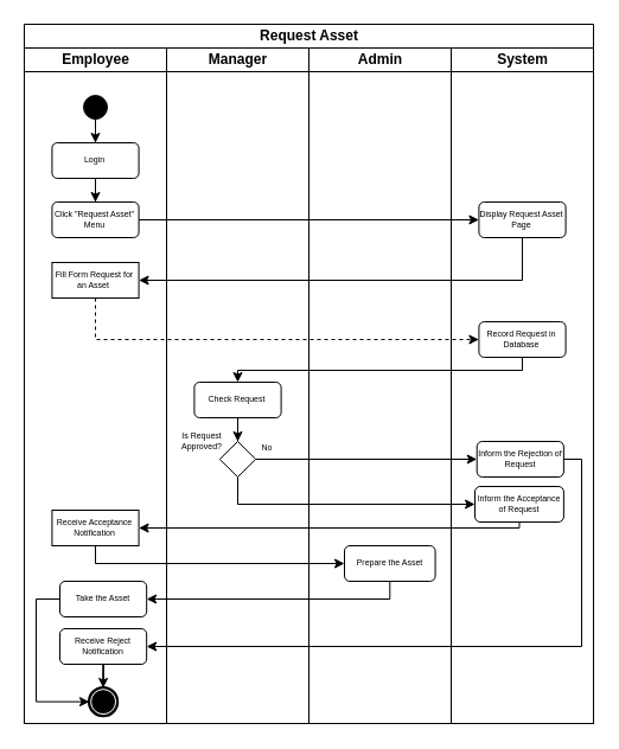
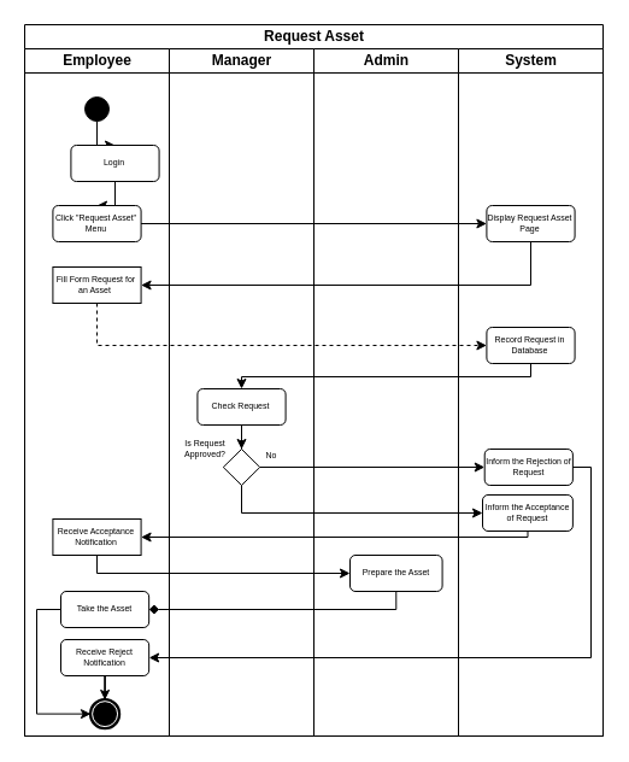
- <mxCell id="7" value="&lt;font style=&quot;font-size: 7px;&quot; face=&quot;Helvetica&quot;&gt;Login&lt;/font&gt;" style="rounded=1;whiteSpace=wrap;html=1;shadow=0;labelBackgroundColor=none;strokeWidth=1;fontFamily=Verdana;fontSize=7;align=center;" parent="3" vertex="1"><mxGeometry x="23.41" y="80" width="73.17" height="30" as="geometry" /></mxCell>
+ <mxCell id="7" value="&lt;font style=&quot;font-size: 7px;&quot; face=&quot;Helvetica&quot;&gt;Login&lt;/font&gt;" style="rounded=1;whiteSpace=wrap;html=1;shadow=0;labelBackgroundColor=none;strokeWidth=1;fontFamily=Verdana;fontSize=7;align=center;" parent="3" vertex="1"><mxGeometry x="38.41" y="80" width="73.17" height="30" as="geometry" /></mxCell>
- <mxCell id="17" style="edgeStyle=orthogonalEdgeStyle;rounded=0;orthogonalLoop=1;jettySize=auto;html=1;entryX=1;entryY=0.5;entryDx=0;entryDy=0;fontSize=7;exitX=0.5;exitY=1;exitDx=0;exitDy=0;" parent="2" source="26" target="10" edge="1"><mxGeometry relative="1" as="geometry"><mxPoint x="284.79" y="457" as="sourcePoint" /><Array as="points"><mxPoint x="308" y="485" /></Array></mxGeometry></mxCell>
+ <mxCell id="17" style="edgeStyle=orthogonalEdgeStyle;rounded=0;orthogonalLoop=1;jettySize=auto;html=1;entryX=1;entryY=0.5;entryDx=0;entryDy=0;fontSize=7;exitX=0.5;exitY=1;exitDx=0;exitDy=0;endArrow=diamond;" parent="2" source="26" target="10" edge="1"><mxGeometry relative="1" as="geometry"><mxPoint x="284.79" y="457" as="sourcePoint" /><Array as="points"><mxPoint x="308" y="485" /></Array></mxGeometry></mxCell>
